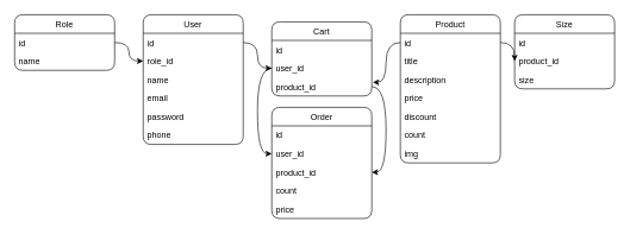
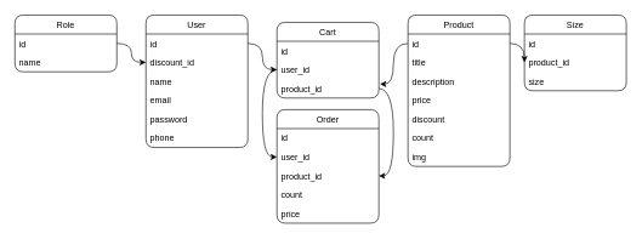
- <mxCell id="7" value="role_id" style="text;strokeColor=none;fillColor=none;align=left;verticalAlign=top;spacingLeft=4;spacingRight=4;overflow=hidden;rotatable=0;points=[[0,0.5],[1,0.5]];portConstraint=eastwest;" vertex="1" parent="5"><mxGeometry y="52" width="140" height="26" as="geometry" /></mxCell>
+ <mxCell id="7" value="discount_id" style="text;strokeColor=none;fillColor=none;align=left;verticalAlign=top;spacingLeft=4;spacingRight=4;overflow=hidden;rotatable=0;points=[[0,0.5],[1,0.5]];portConstraint=eastwest;" vertex="1" parent="5"><mxGeometry y="52" width="140" height="26" as="geometry" /></mxCell>
